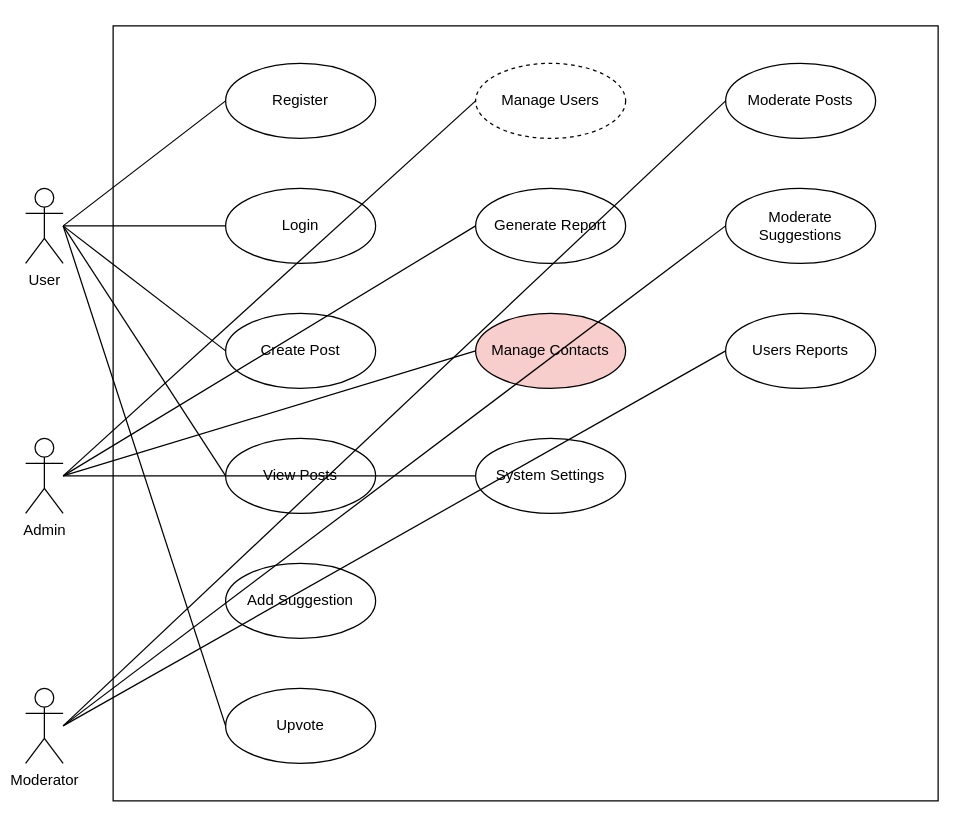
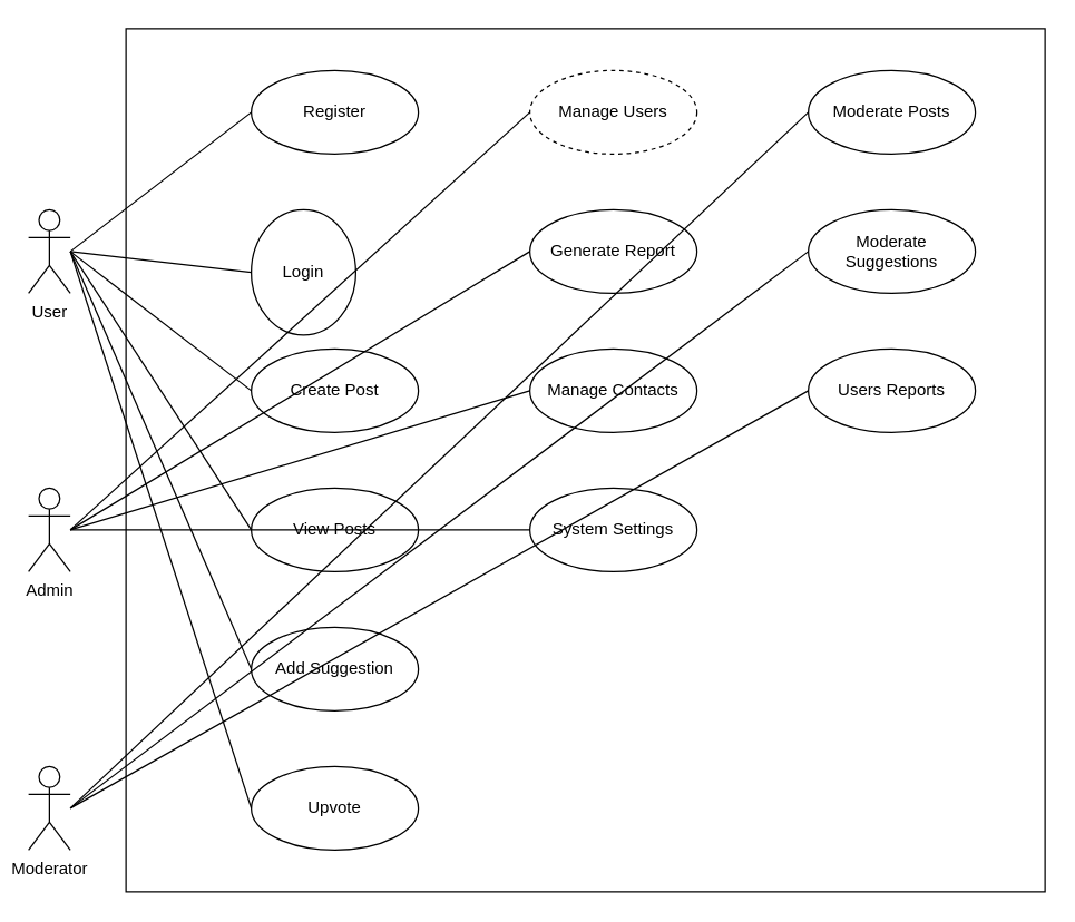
- <mxCell id="7" value="Login" style="ellipse;whiteSpace=wrap;html=1;" parent="1" vertex="1"><mxGeometry x="180" y="150" width="120" height="60" as="geometry" /></mxCell>
+ <mxCell id="7" value="Login" style="ellipse;whiteSpace=wrap;html=1;" parent="1" vertex="1"><mxGeometry x="180" y="150" width="75" height="90" as="geometry" /></mxCell>
- <mxCell id="14" value="Manage Contacts" style="ellipse;whiteSpace=wrap;html=1;fillColor=#f8cecc;" parent="1" vertex="1"><mxGeometry x="380" y="250" width="120" height="60" as="geometry" /></mxCell>
+ <mxCell id="14" value="Manage Contacts" style="ellipse;whiteSpace=wrap;html=1;" parent="1" vertex="1"><mxGeometry x="380" y="250" width="120" height="60" as="geometry" /></mxCell>
+ <mxCell id="23" value="" style="endArrow=none;html=1;rounded=0;exitX=1;exitY=0.5;entryX=0;entryY=0.5;" parent="1" source="3" target="10" edge="1"><mxGeometry relative="1" as="geometry" /></mxCell>
